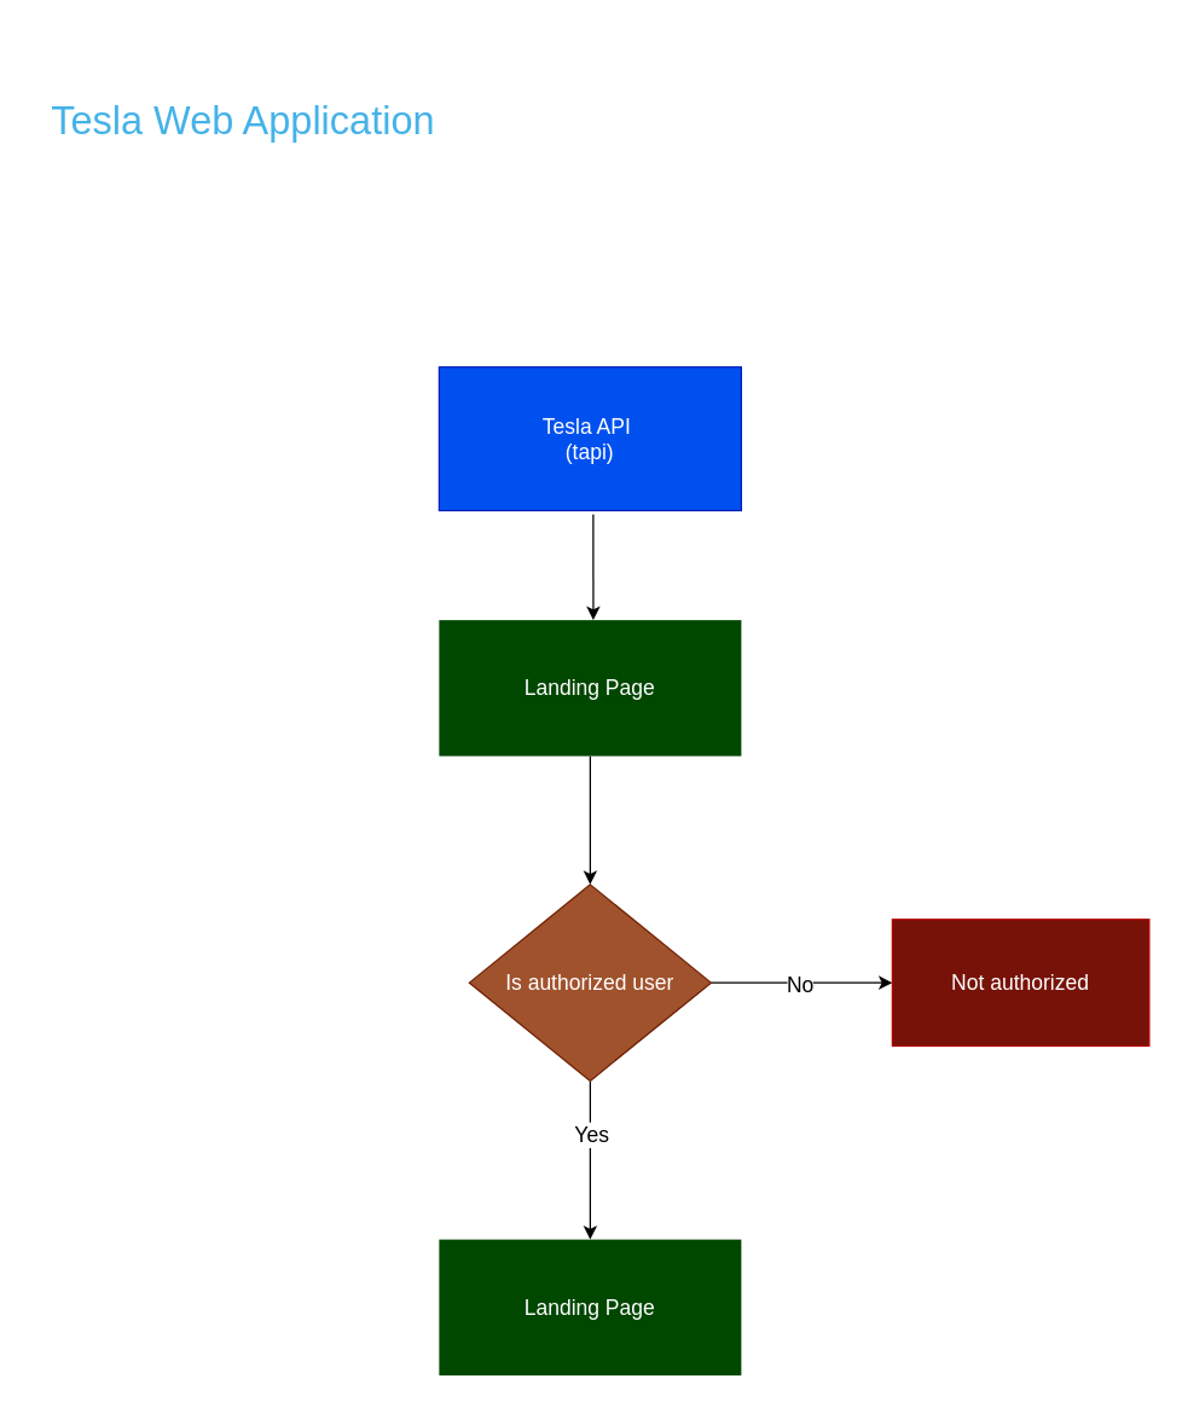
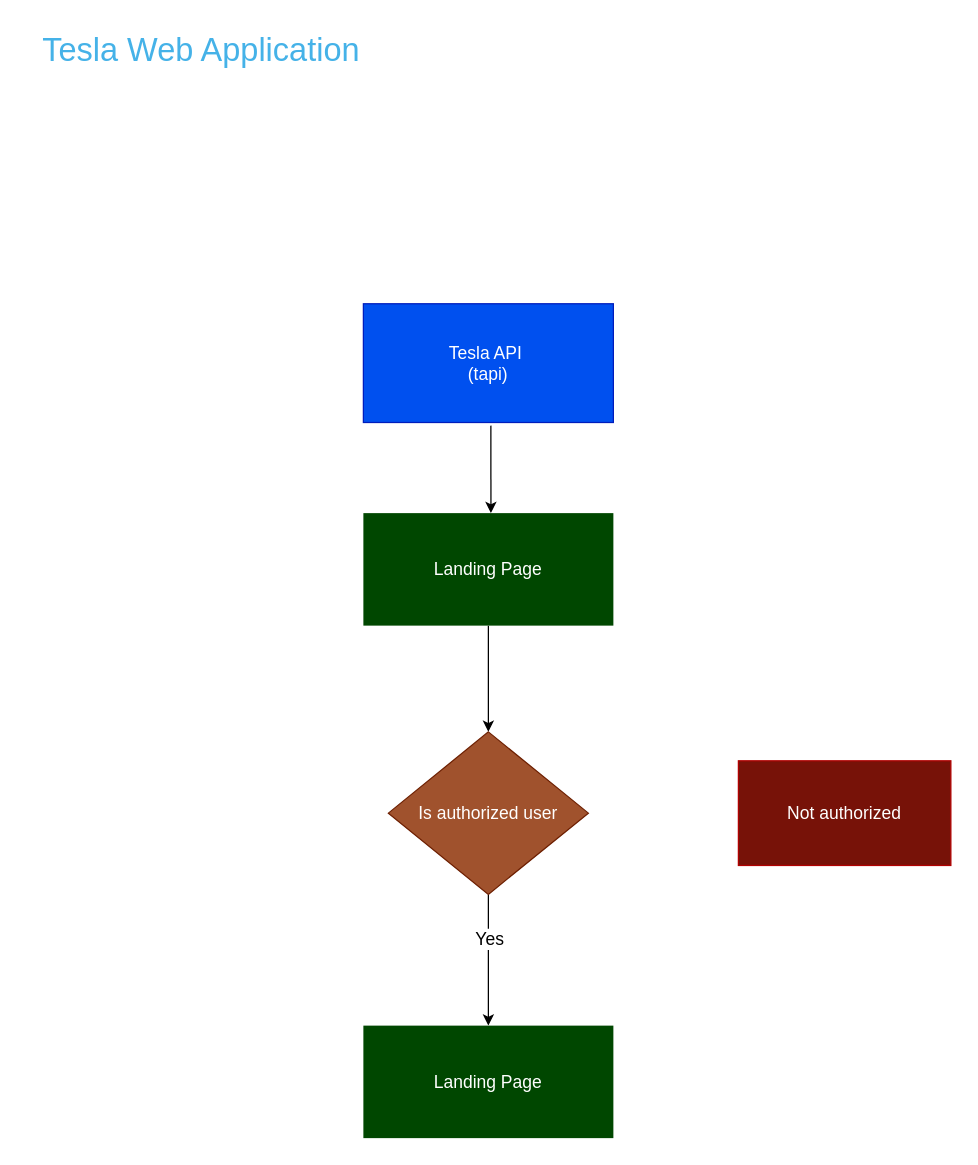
- <mxCell id="12" value="&lt;font color=&quot;#45b2e8&quot; style=&quot;font-size: 26px;&quot;&gt;Tesla Web Application&lt;/font&gt;" style="text;html=1;align=center;verticalAlign=middle;resizable=0;points=[];autosize=1;strokeColor=none;fillColor=none;fontSize=26;" parent="1" vertex="1"><mxGeometry x="20" y="60" width="280" height="40" as="geometry" /></mxCell>
+ <mxCell id="12" value="&lt;font color=&quot;#45b2e8&quot; style=&quot;font-size: 26px;&quot;&gt;Tesla Web Application&lt;/font&gt;" style="text;html=1;align=center;verticalAlign=middle;resizable=0;points=[];autosize=1;strokeColor=none;fillColor=none;fontSize=26;" parent="1" vertex="1"><mxGeometry x="20" y="20" width="280" height="40" as="geometry" /></mxCell>
- <mxCell id="6" style="edgeStyle=orthogonalEdgeStyle;rounded=0;orthogonalLoop=1;jettySize=auto;html=1;exitX=1;exitY=0.5;exitDx=0;exitDy=0;entryX=0;entryY=0.5;entryDx=0;entryDy=0;" parent="1" source="10" target="11" edge="1"><mxGeometry relative="1" as="geometry" /></mxCell>
- <mxCell id="7" value="No" style="edgeLabel;html=1;align=center;verticalAlign=middle;resizable=0;points=[];fontSize=14;" parent="6" vertex="1" connectable="0"><mxGeometry x="-0.015" relative="1" as="geometry"><mxPoint y="1" as="offset" /></mxGeometry></mxCell>
